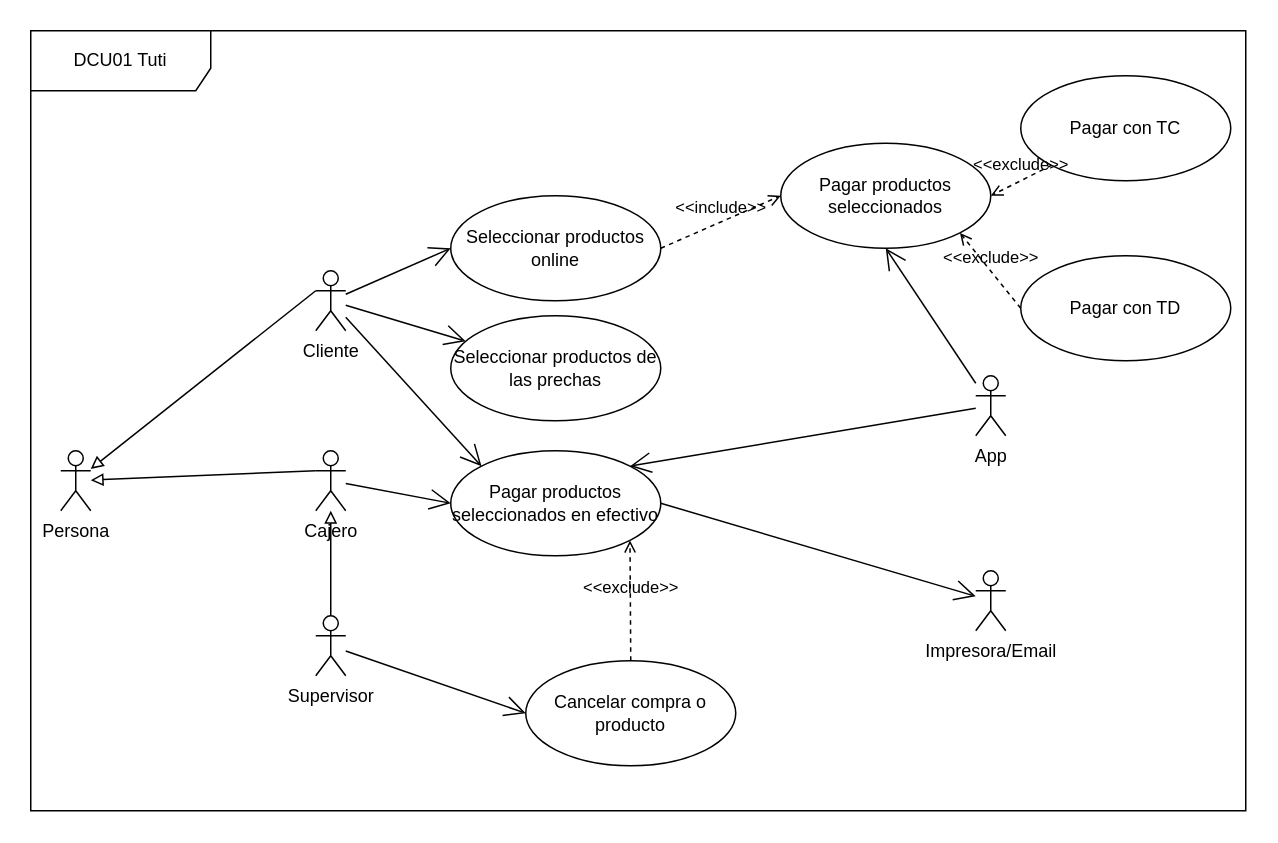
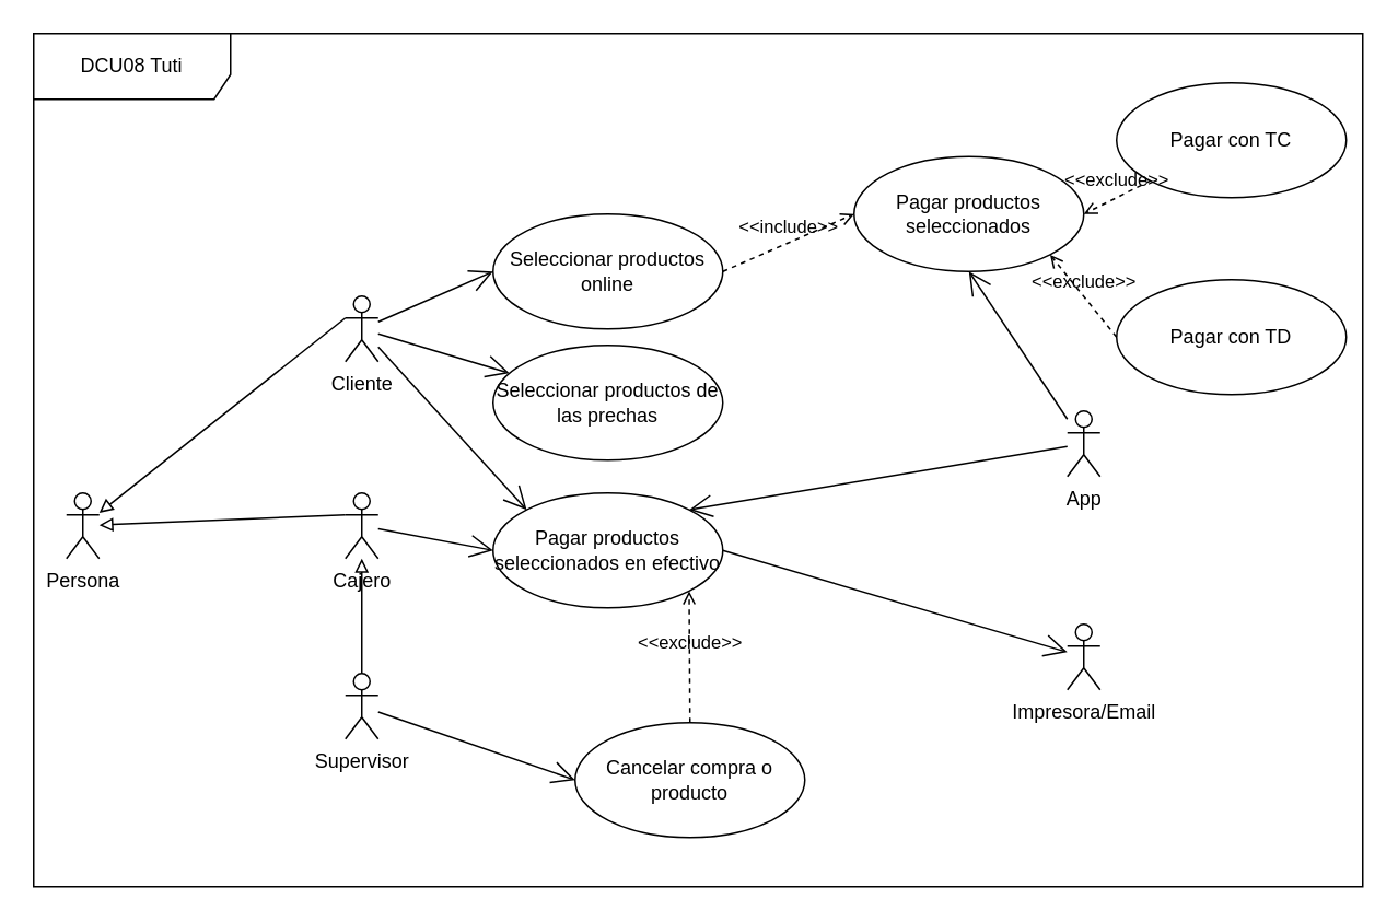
- <mxCell id="30" value="DCU01 Tuti" style="shape=umlFrame;whiteSpace=wrap;html=1;width=120;height=40;" vertex="1" parent="1"><mxGeometry x="20" y="20" width="810" height="520" as="geometry" /></mxCell>
+ <mxCell id="30" value="DCU08 Tuti" style="shape=umlFrame;whiteSpace=wrap;html=1;width=120;height=40;" vertex="1" parent="1"><mxGeometry x="20" y="20" width="810" height="520" as="geometry" /></mxCell>
